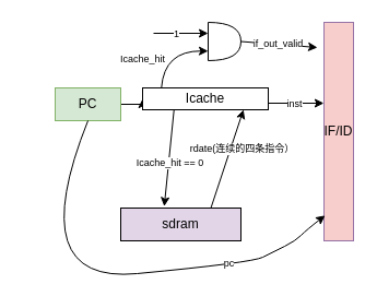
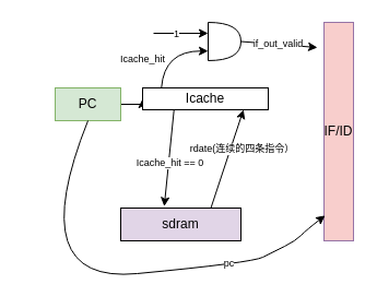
- <mxCell id="4" value="" style="edgeStyle=orthogonalEdgeStyle;rounded=0;orthogonalLoop=1;jettySize=auto;html=1;entryX=-0.004;entryY=0.37;entryDx=0;entryDy=0;entryPerimeter=0;" edge="1" parent="1" source="6" target="7"><mxGeometry relative="1" as="geometry"><Array as="points"><mxPoint x="296" y="95" /></Array></mxGeometry></mxCell>
- <mxCell id="5" value="inst" style="edgeLabel;html=1;align=center;verticalAlign=middle;resizable=0;points=[];fontSize=9;" vertex="1" connectable="0" parent="4"><mxGeometry x="-0.095" relative="1" as="geometry"><mxPoint as="offset" /></mxGeometry></mxCell>
